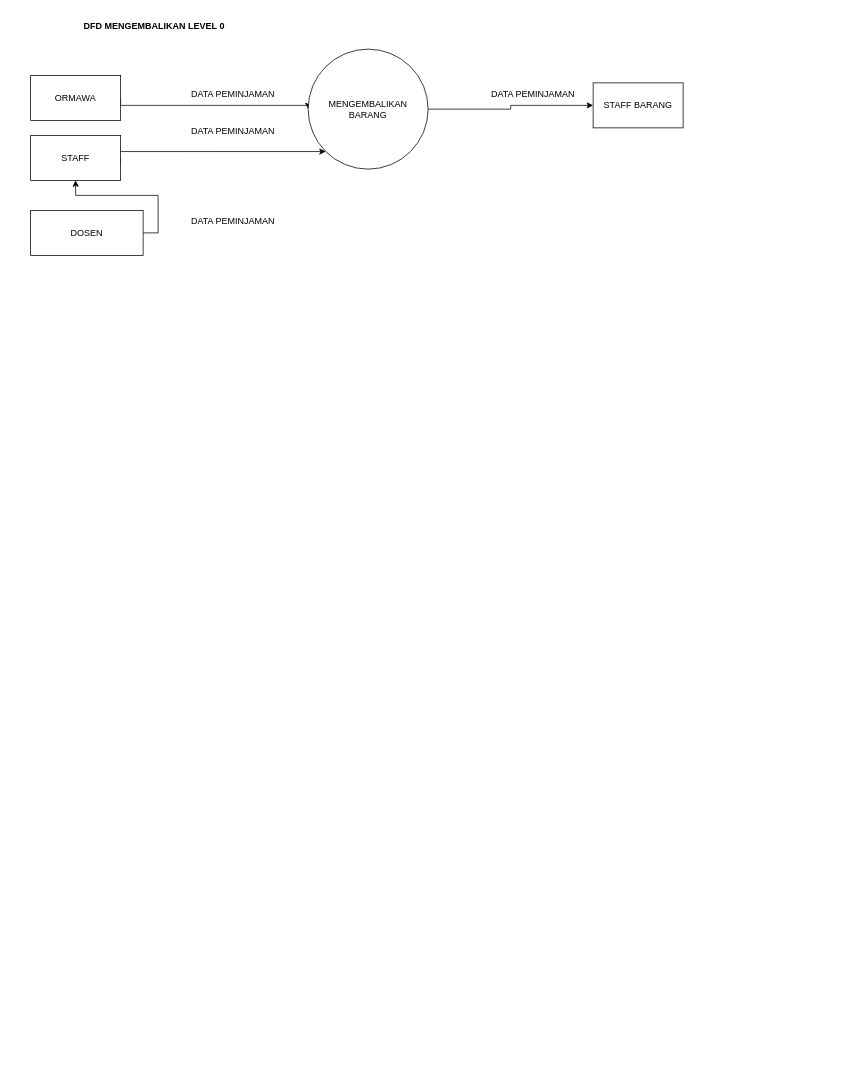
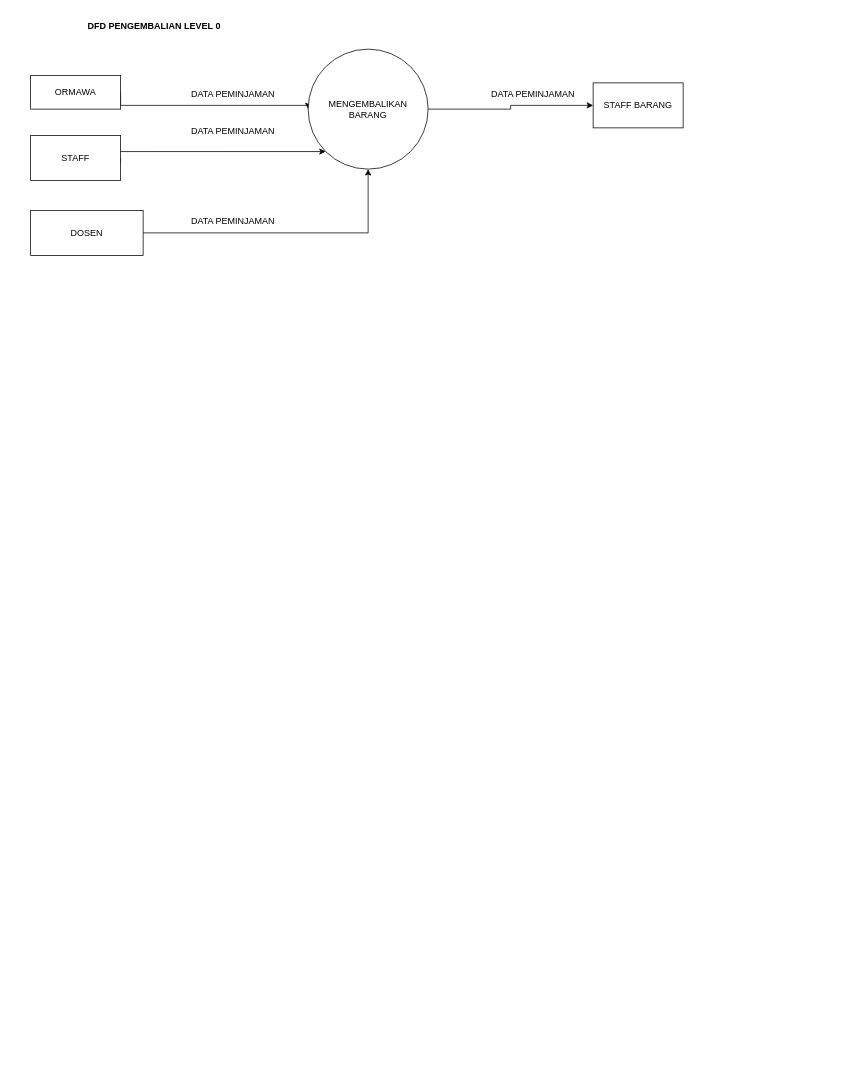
- <mxCell id="15" value="DFD MENGEMBALIKAN LEVEL 0" style="text;html=1;strokeColor=none;fillColor=none;align=center;verticalAlign=middle;whiteSpace=wrap;rounded=0;fontStyle=1" parent="1" vertex="1"><mxGeometry x="50" y="20" width="310" height="30" as="geometry" /></mxCell>
+ <mxCell id="15" value="DFD PENGEMBALIAN LEVEL 0" style="text;html=1;strokeColor=none;fillColor=none;align=center;verticalAlign=middle;whiteSpace=wrap;rounded=0;fontStyle=1" parent="1" vertex="1"><mxGeometry x="50" y="20" width="310" height="30" as="geometry" /></mxCell>
- <mxCell id="5" value="ORMAWA" style="rounded=0;whiteSpace=wrap;html=1;" parent="1" vertex="1"><mxGeometry x="40" y="100" width="120" height="60" as="geometry" /></mxCell>
+ <mxCell id="5" value="ORMAWA" style="rounded=0;whiteSpace=wrap;html=1;" parent="1" vertex="1"><mxGeometry x="40" y="100" width="120" height="45" as="geometry" /></mxCell>
- <mxCell id="6" style="edgeStyle=orthogonalEdgeStyle;rounded=0;orthogonalLoop=1;jettySize=auto;html=1;exitX=1;exitY=0.5;exitDx=0;exitDy=0;" parent="1" source="7" target="3" edge="1"><mxGeometry relative="1" as="geometry" /></mxCell>
+ <mxCell id="6" style="edgeStyle=orthogonalEdgeStyle;rounded=0;orthogonalLoop=1;jettySize=auto;html=1;exitX=1;exitY=0.5;exitDx=0;exitDy=0;entryX=0.5;entryY=1;entryDx=0;entryDy=0;" parent="1" source="7" target="9" edge="1"><mxGeometry relative="1" as="geometry" /></mxCell>
